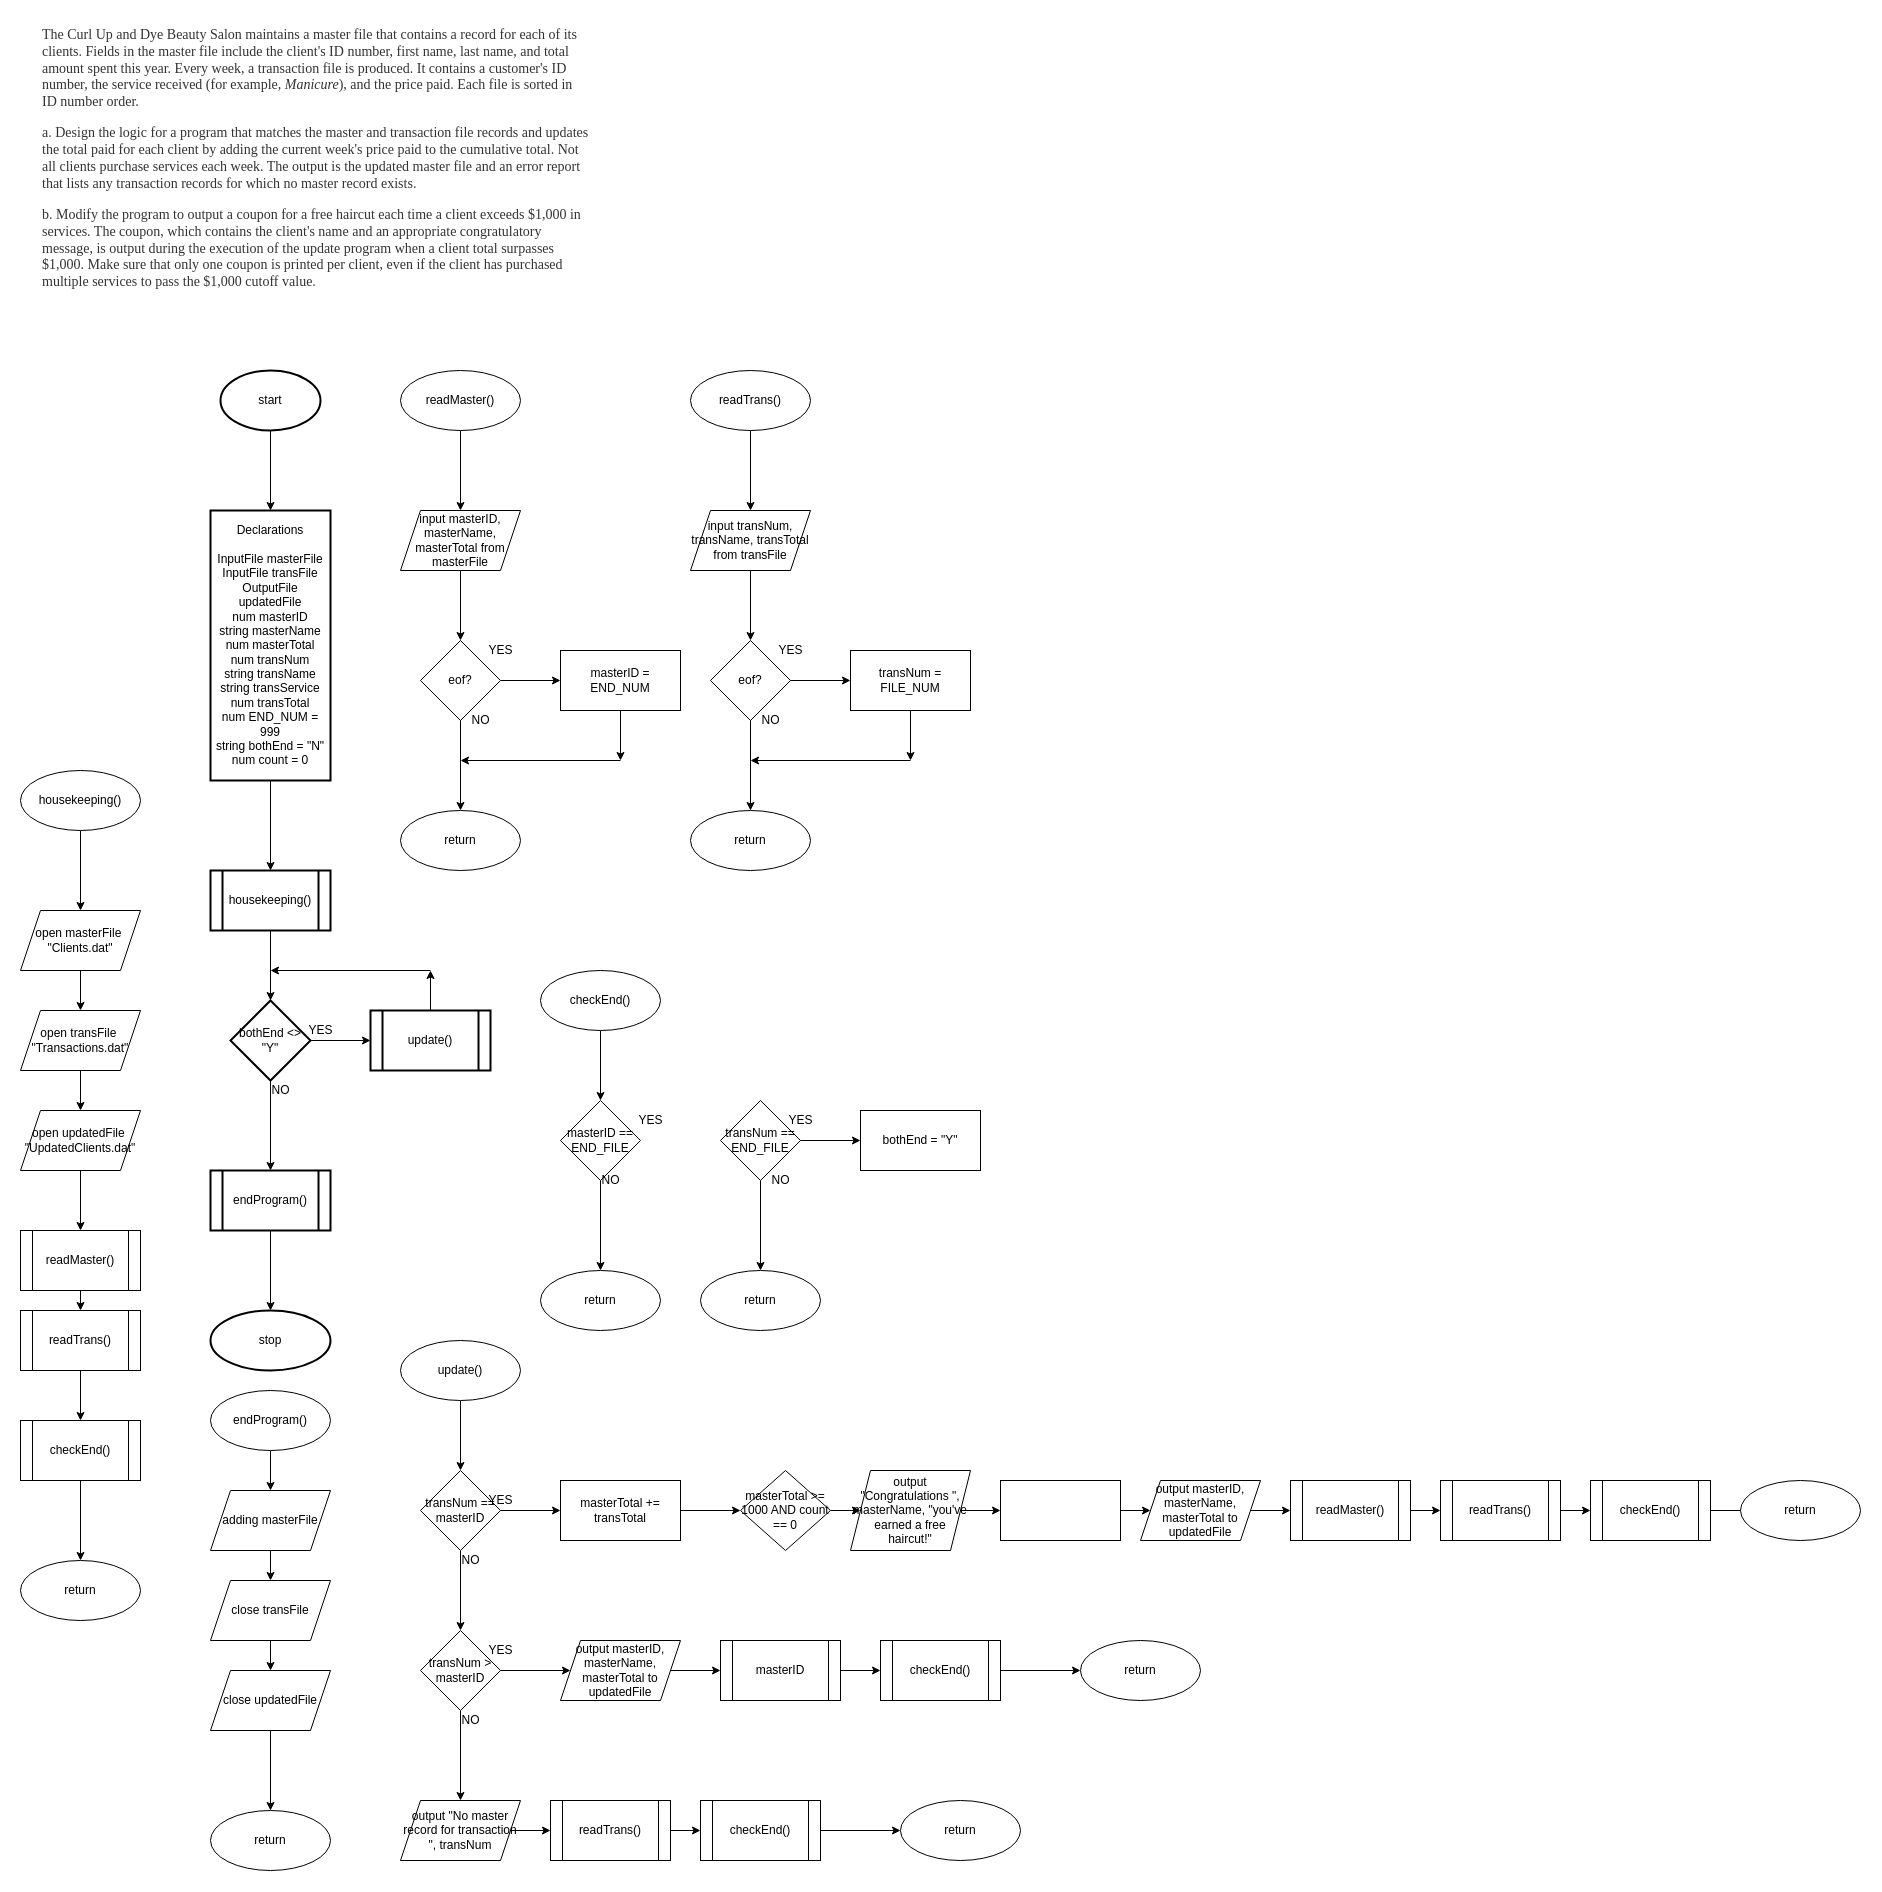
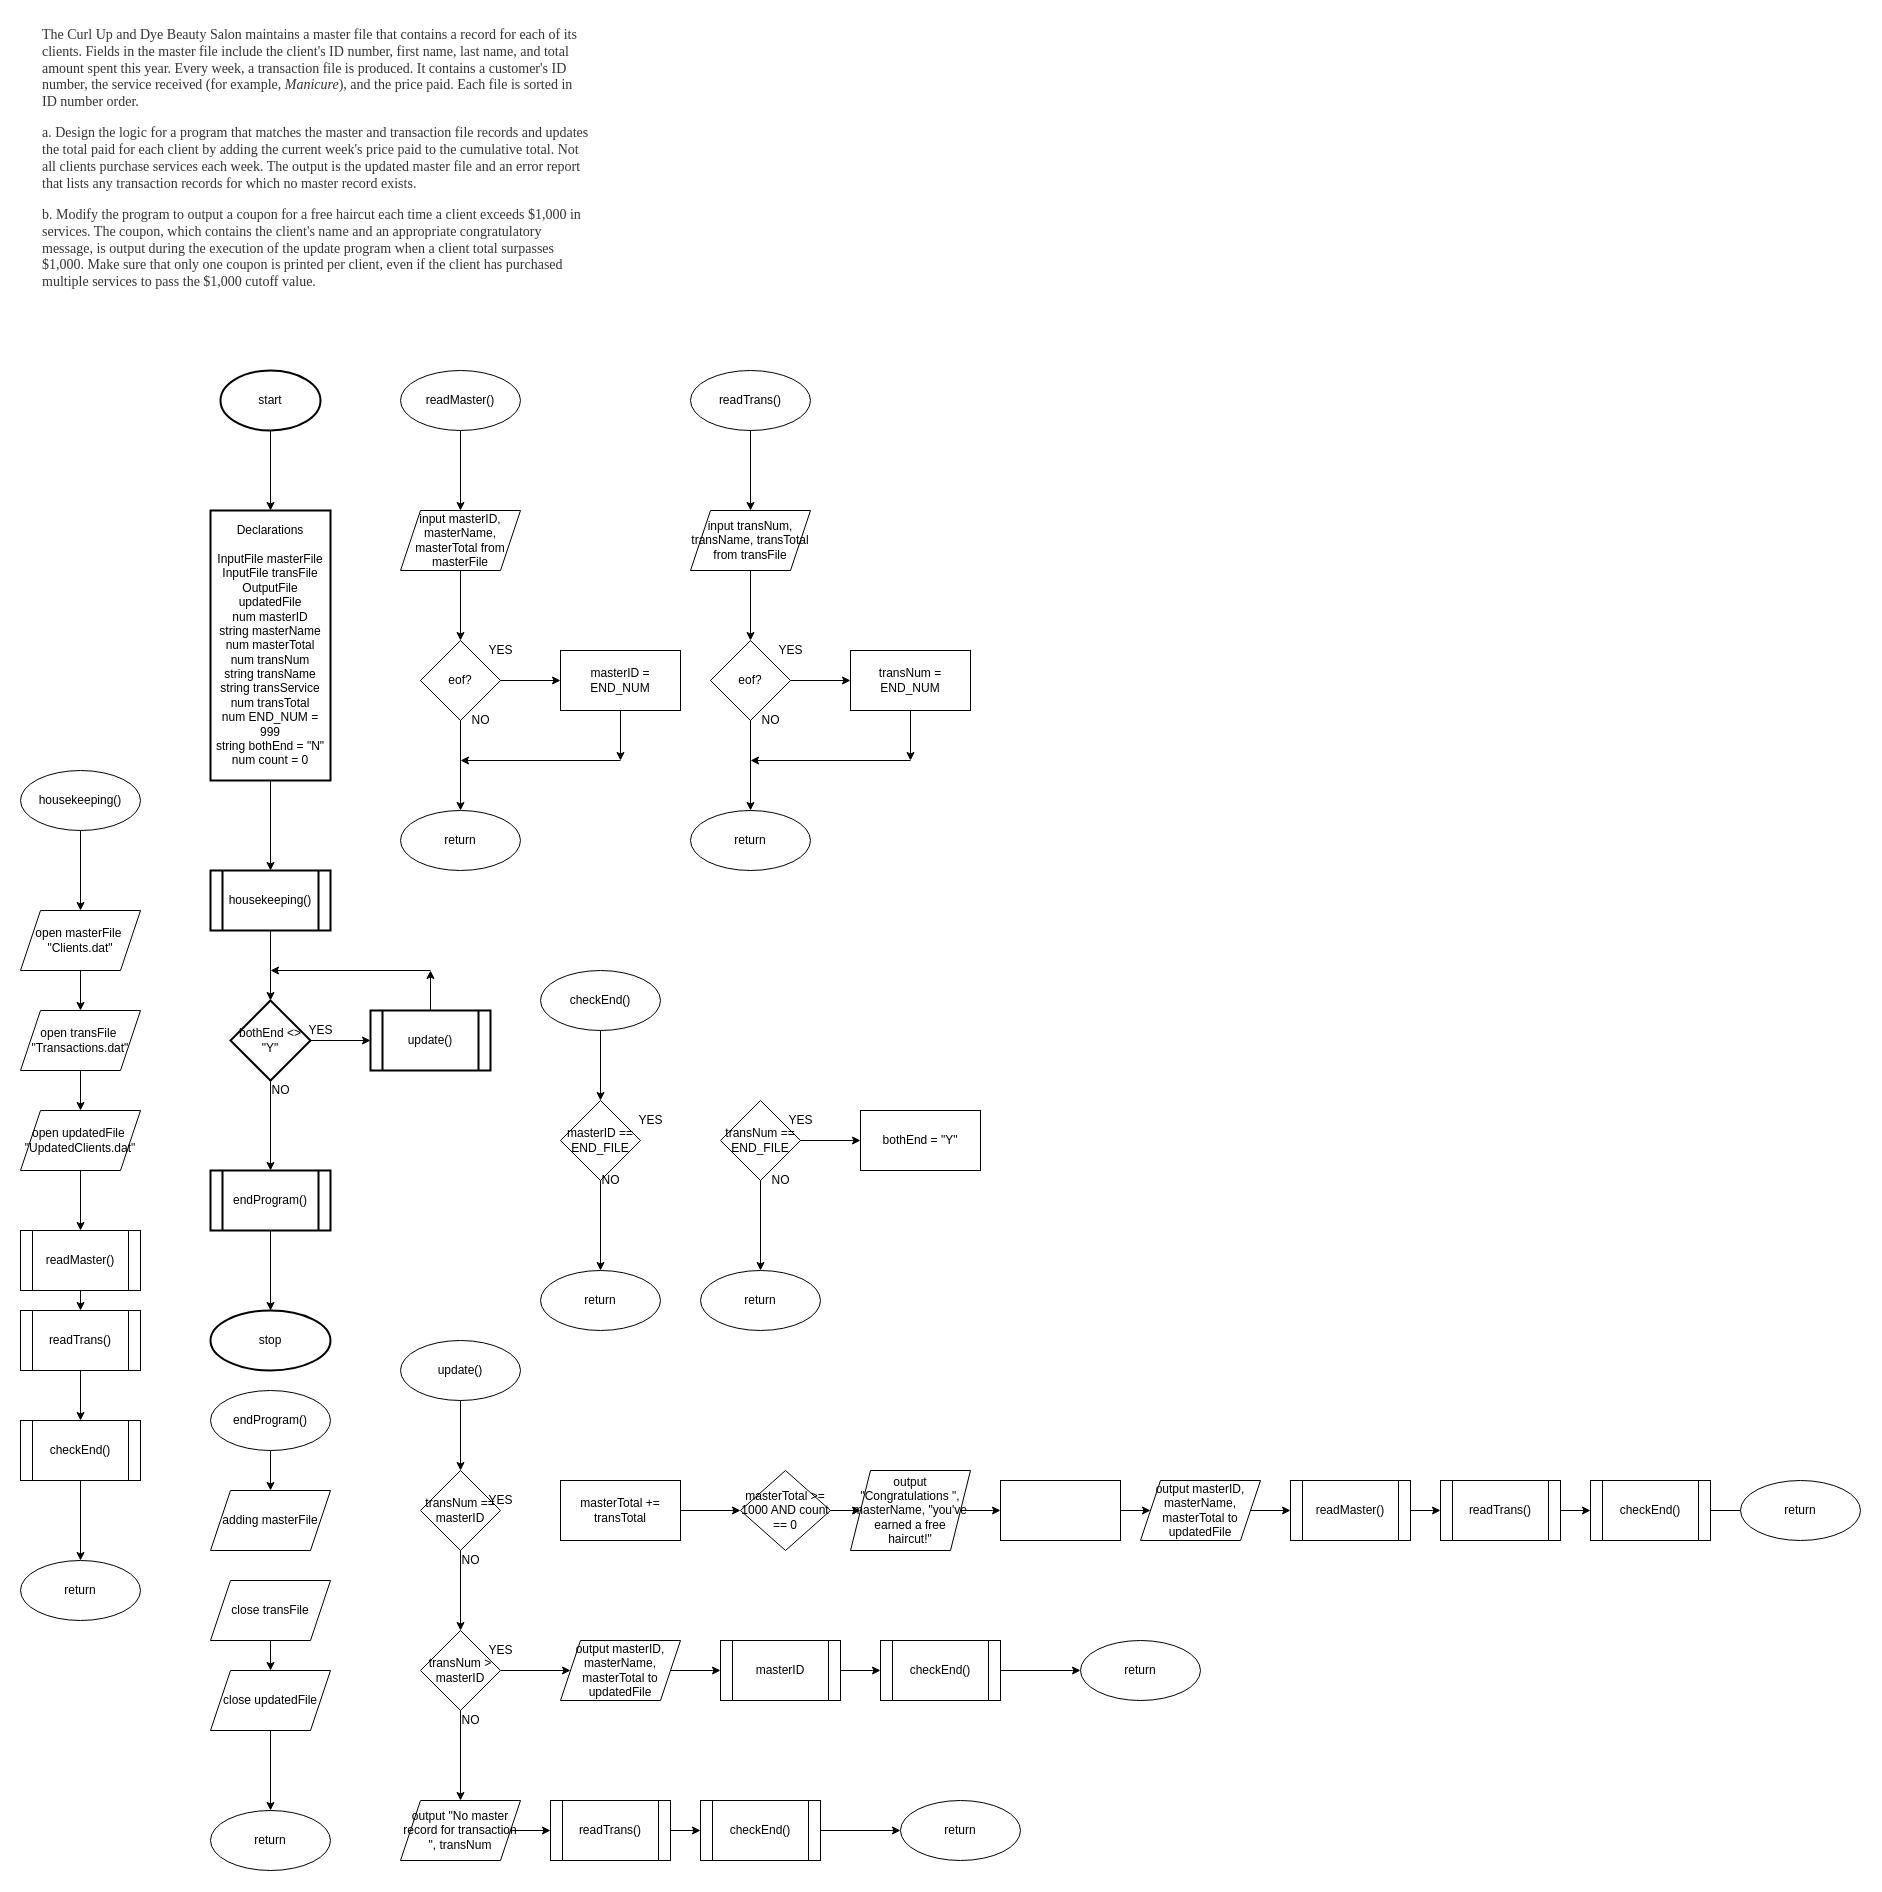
- <mxCell id="70" value="transNum = FILE_NUM" style="whiteSpace=wrap;html=1;" vertex="1" parent="1"><mxGeometry x="850" y="650" width="120" height="60" as="geometry" /></mxCell>
+ <mxCell id="70" value="transNum = END_NUM" style="whiteSpace=wrap;html=1;" vertex="1" parent="1"><mxGeometry x="850" y="650" width="120" height="60" as="geometry" /></mxCell>
- <mxCell id="77" value="" style="edgeStyle=none;html=1;" edge="1" parent="1" source="79" target="81"><mxGeometry relative="1" as="geometry" /></mxCell>
- <mxCell id="114" value="" style="edgeStyle=none;html=1;" edge="1" parent="1" source="115" target="117"><mxGeometry relative="1" as="geometry" /></mxCell>
